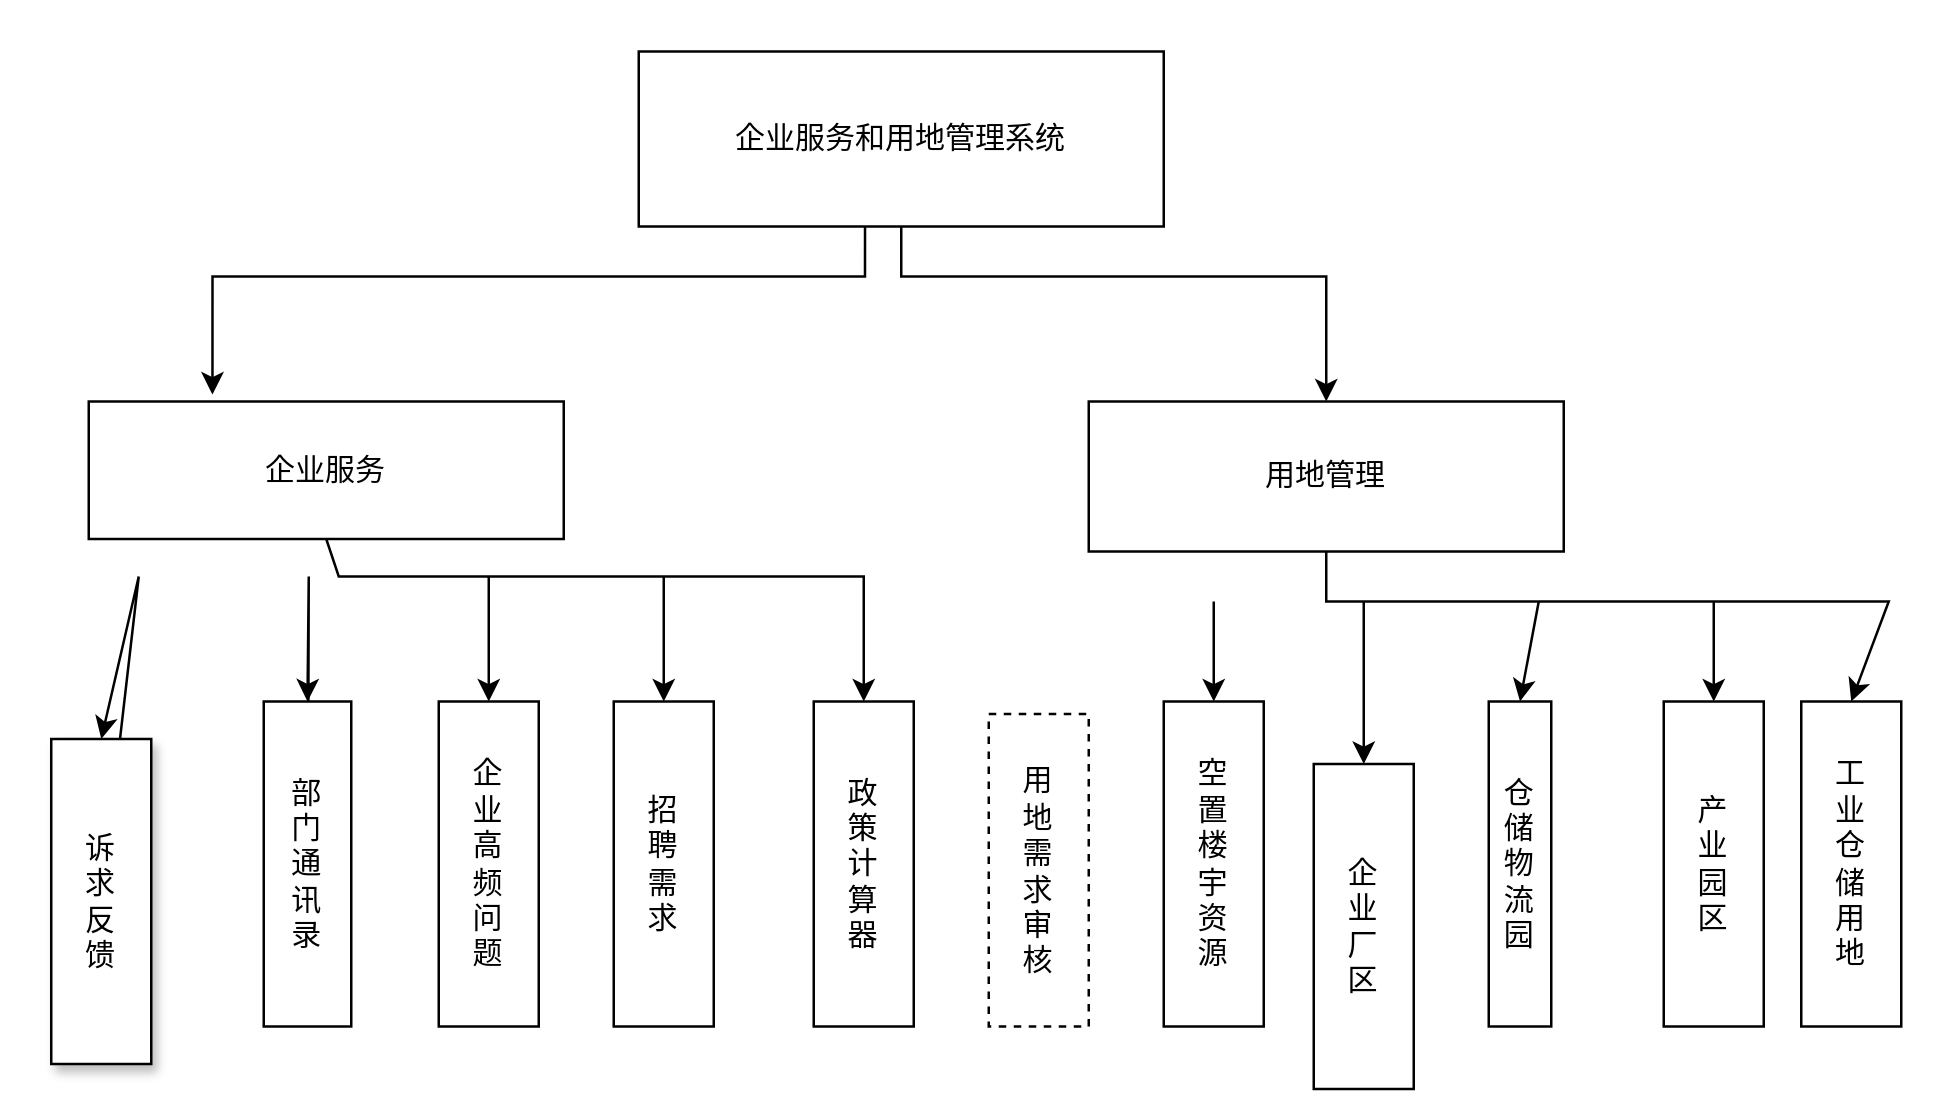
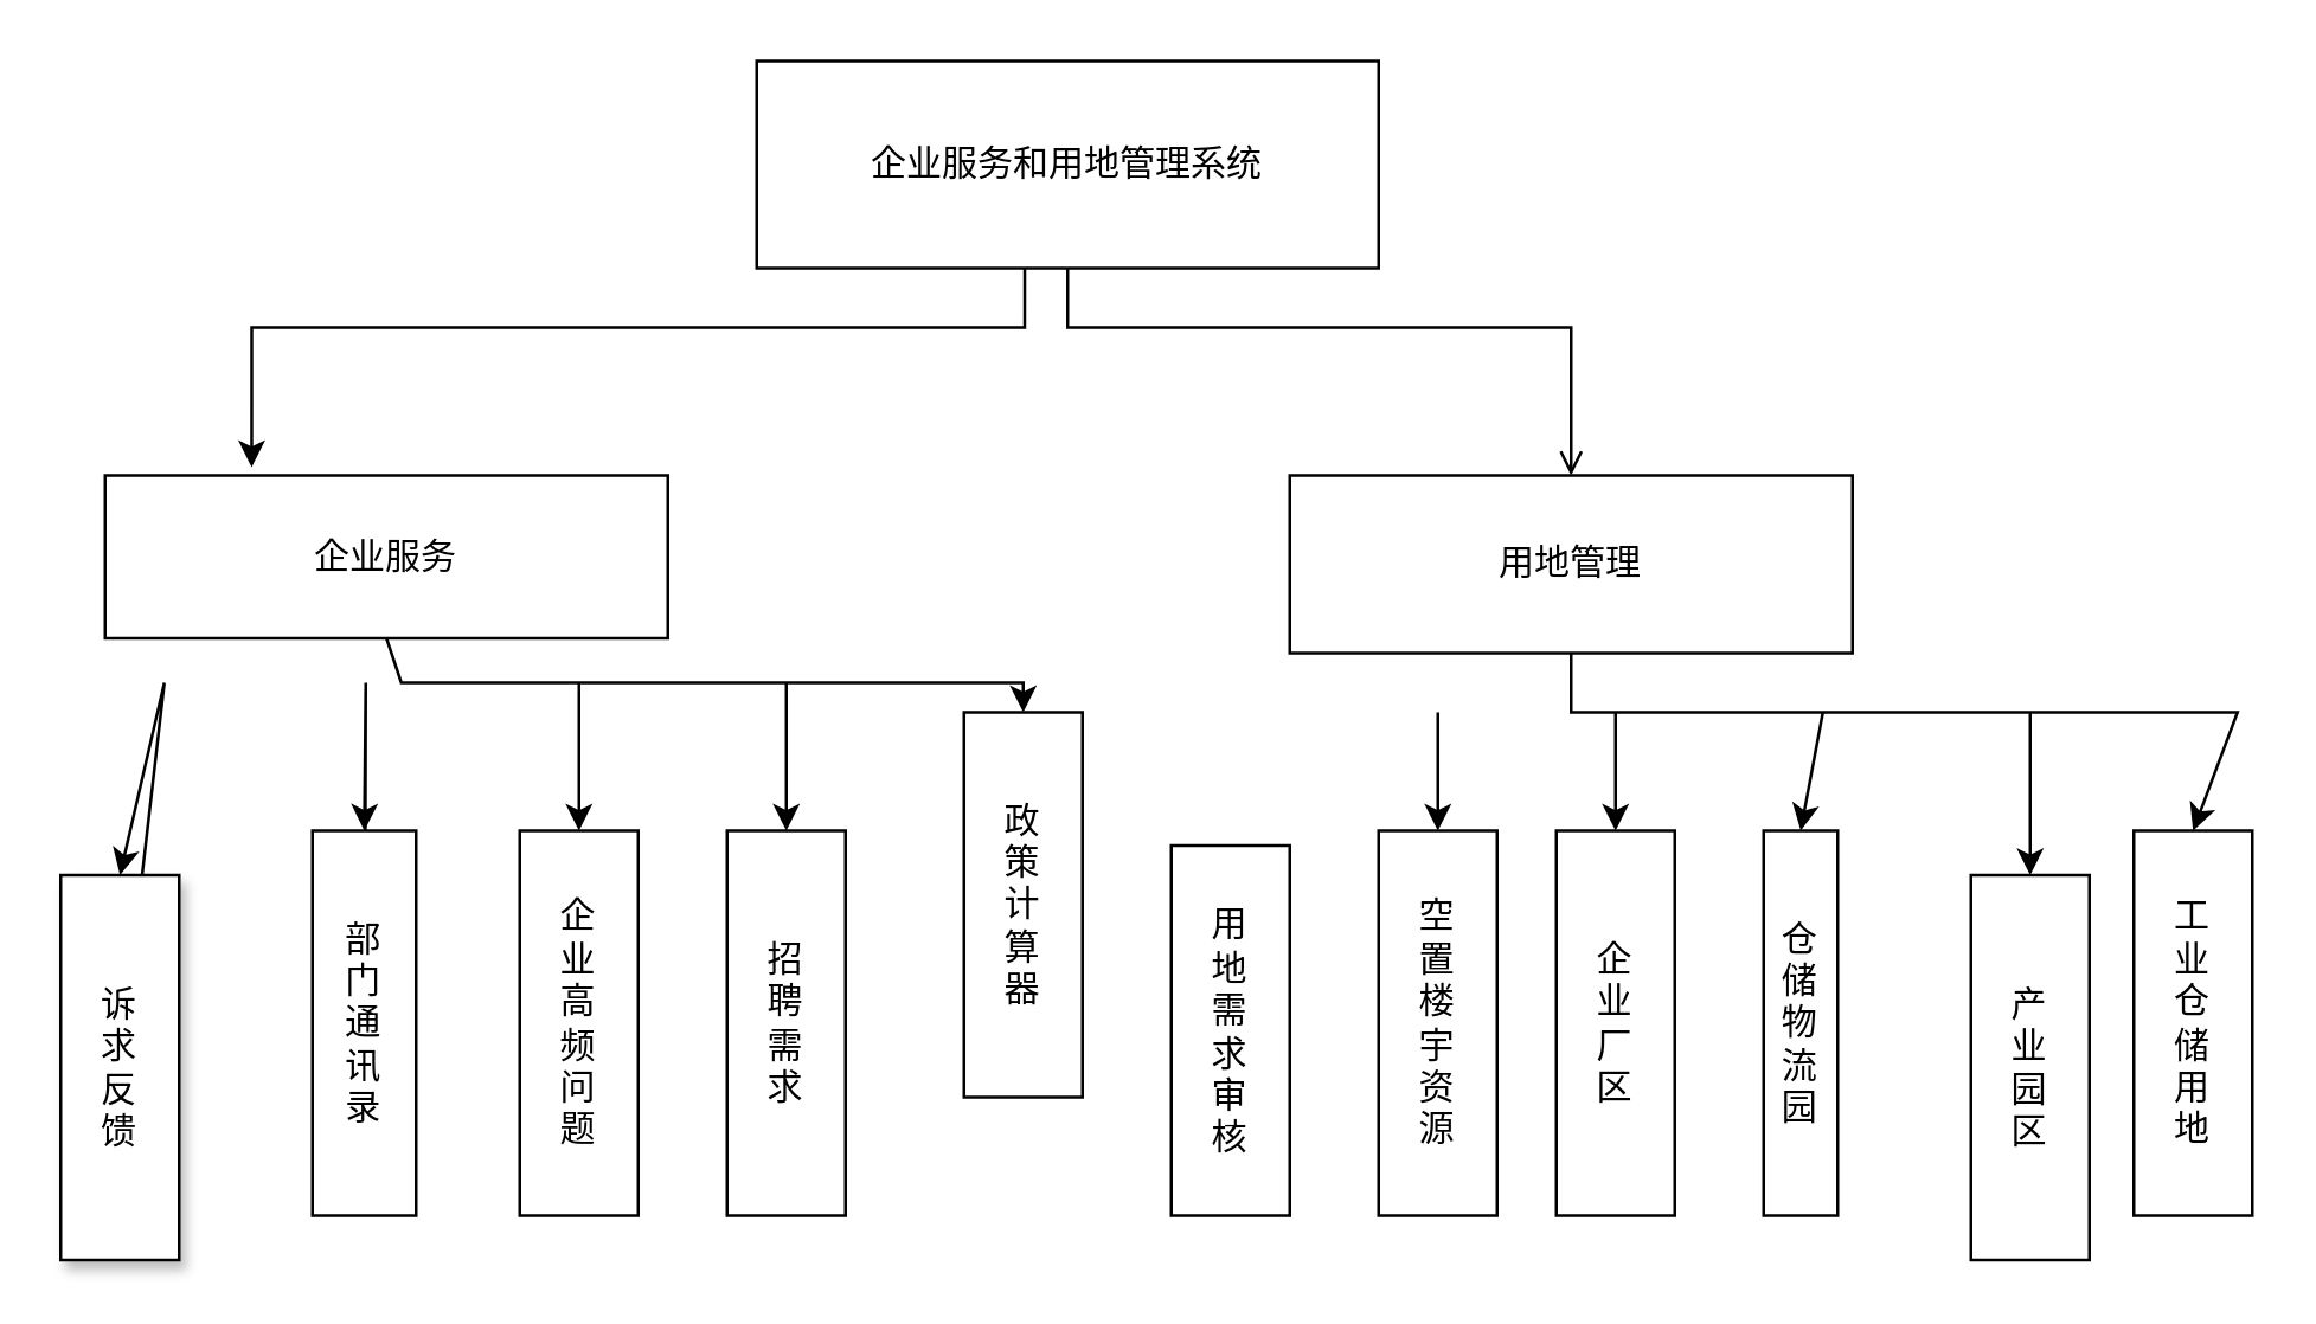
- <mxCell id="3" style="edgeStyle=none;rounded=0;orthogonalLoop=1;jettySize=auto;html=1;entryX=0.5;entryY=0;entryDx=0;entryDy=0;" edge="1" parent="1" source="4" target="8"><mxGeometry relative="1" as="geometry"><Array as="points"><mxPoint x="360" y="110" /><mxPoint x="530" y="110" /></Array></mxGeometry></mxCell>
+ <mxCell id="3" style="edgeStyle=none;rounded=0;orthogonalLoop=1;jettySize=auto;html=1;entryX=0.5;entryY=0;entryDx=0;entryDy=0;endArrow=open;" edge="1" parent="1" source="4" target="8"><mxGeometry relative="1" as="geometry"><Array as="points"><mxPoint x="360" y="110" /><mxPoint x="530" y="110" /></Array></mxGeometry></mxCell>
- <mxCell id="18" value="政&lt;br&gt;策&lt;br&gt;计&lt;br&gt;算&lt;br&gt;器" style="rounded=0;whiteSpace=wrap;html=1;" vertex="1" parent="1"><mxGeometry x="325" y="280" width="40" height="130" as="geometry" /></mxCell>
+ <mxCell id="18" value="政&lt;br&gt;策&lt;br&gt;计&lt;br&gt;算&lt;br&gt;器" style="rounded=0;whiteSpace=wrap;html=1;" vertex="1" parent="1"><mxGeometry x="325" y="240" width="40" height="130" as="geometry" /></mxCell>
- <mxCell id="29" value="产&lt;br&gt;业&lt;br&gt;园&lt;br&gt;区" style="rounded=0;whiteSpace=wrap;html=1;" vertex="1" parent="1"><mxGeometry x="665" y="280" width="40" height="130" as="geometry" /></mxCell>
+ <mxCell id="29" value="产&lt;br&gt;业&lt;br&gt;园&lt;br&gt;区" style="rounded=0;whiteSpace=wrap;html=1;" vertex="1" parent="1"><mxGeometry x="665" y="295" width="40" height="130" as="geometry" /></mxCell>
- <mxCell id="30" value="用&lt;br&gt;地&lt;br&gt;需&lt;br&gt;求&lt;br&gt;审&lt;br&gt;核" style="rounded=0;whiteSpace=wrap;html=1;dashed=1;" vertex="1" parent="1"><mxGeometry x="395" y="285" width="40" height="125" as="geometry" /></mxCell>
+ <mxCell id="30" value="用&lt;br&gt;地&lt;br&gt;需&lt;br&gt;求&lt;br&gt;审&lt;br&gt;核" style="rounded=0;whiteSpace=wrap;html=1;" vertex="1" parent="1"><mxGeometry x="395" y="285" width="40" height="125" as="geometry" /></mxCell>
- <mxCell id="25" value="企&lt;br&gt;业&lt;br&gt;厂&lt;br&gt;区" style="rounded=0;whiteSpace=wrap;html=1;" vertex="1" parent="1"><mxGeometry x="525" y="305" width="40" height="130" as="geometry" /></mxCell>
+ <mxCell id="25" value="企&lt;br&gt;业&lt;br&gt;厂&lt;br&gt;区" style="rounded=0;whiteSpace=wrap;html=1;" vertex="1" parent="1"><mxGeometry x="525" y="280" width="40" height="130" as="geometry" /></mxCell>
